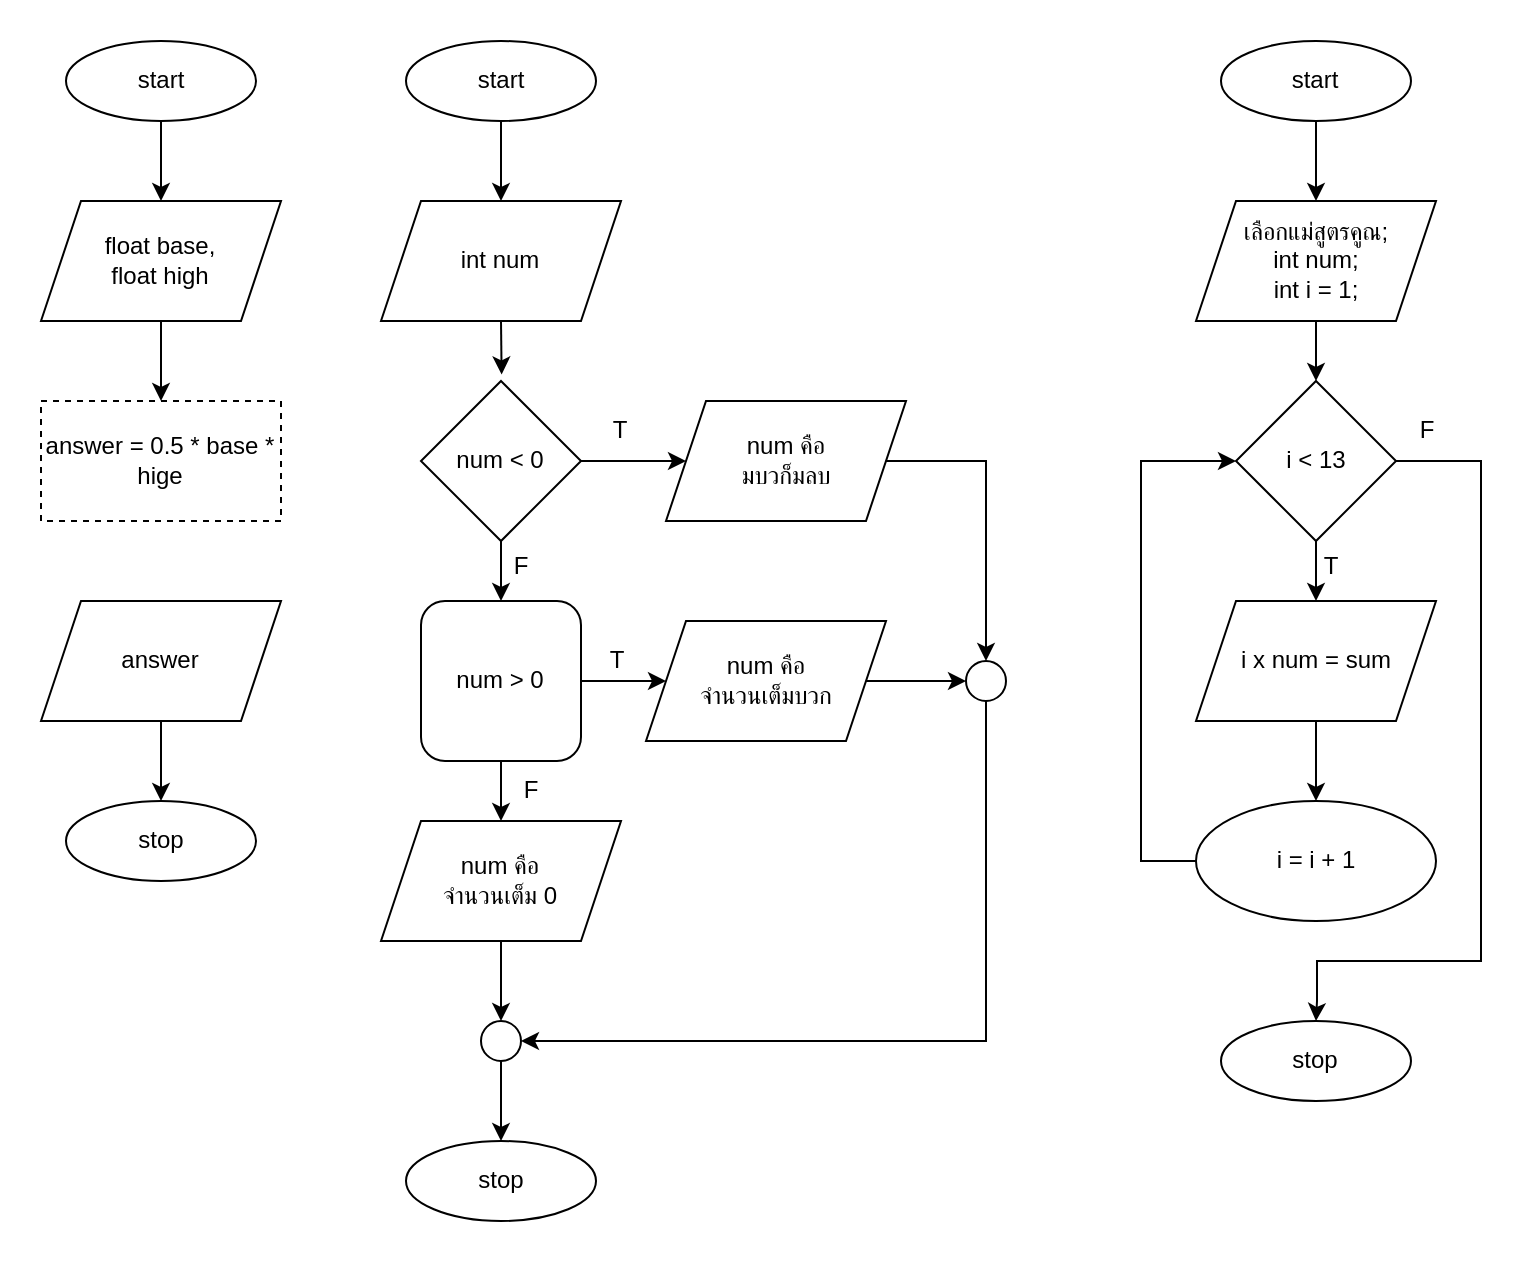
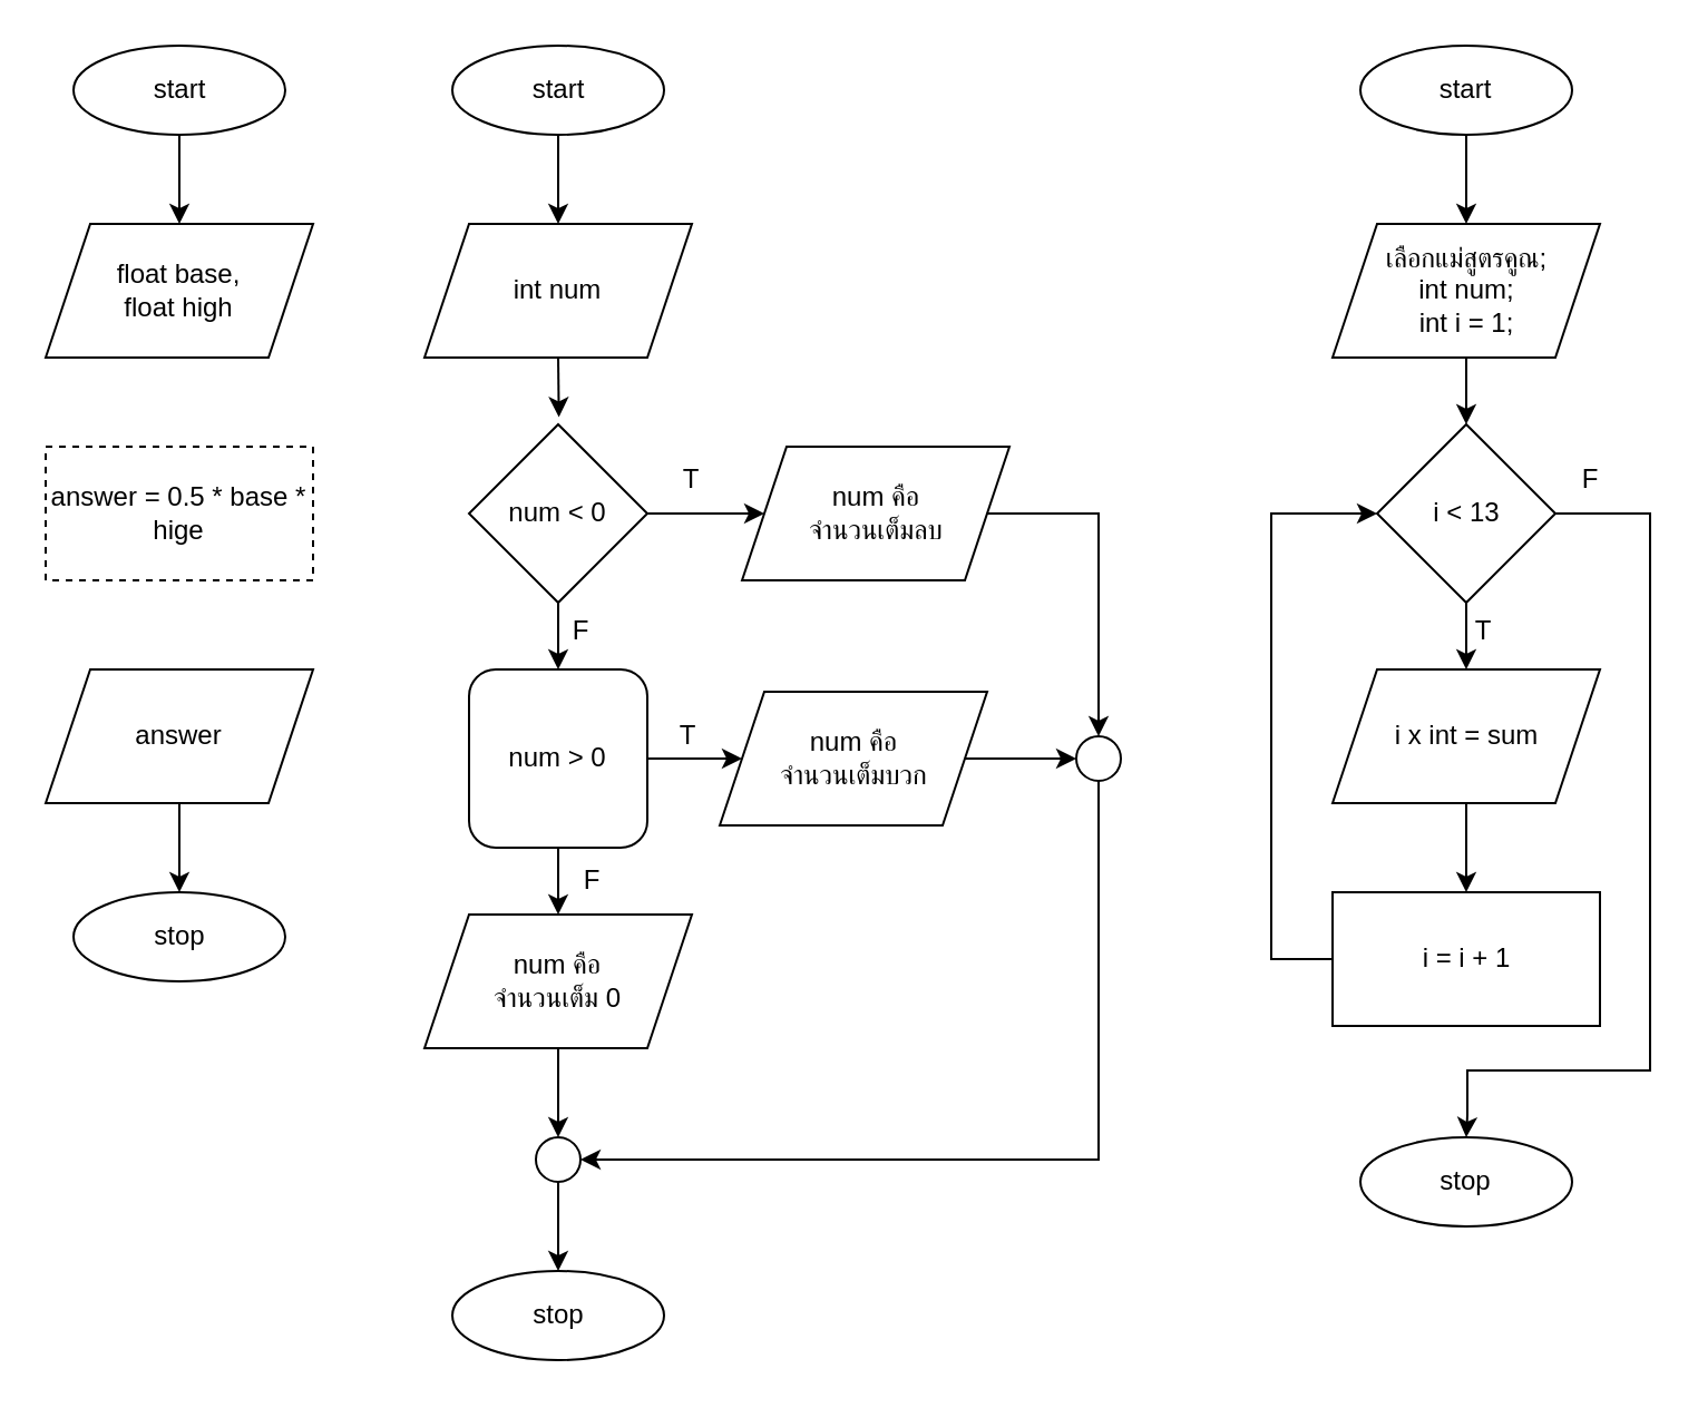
- <mxCell id="4" style="edgeStyle=orthogonalEdgeStyle;rounded=0;orthogonalLoop=1;jettySize=auto;html=1;exitX=0.5;exitY=1;exitDx=0;exitDy=0;entryX=0.5;entryY=0;entryDx=0;entryDy=0;" edge="1" parent="1" source="5" target="6"><mxGeometry relative="1" as="geometry" /></mxCell>
- <mxCell id="23" value="num คือ &lt;br&gt;มบวก็มลบ" style="shape=parallelogram;perimeter=parallelogramPerimeter;whiteSpace=wrap;html=1;fixedSize=1;" vertex="1" parent="1"><mxGeometry x="332.5" y="200" width="120" height="60" as="geometry" /></mxCell>
+ <mxCell id="23" value="num คือ &lt;br&gt;จำนวนเต็มลบ" style="shape=parallelogram;perimeter=parallelogramPerimeter;whiteSpace=wrap;html=1;fixedSize=1;" vertex="1" parent="1"><mxGeometry x="332.5" y="200" width="120" height="60" as="geometry" /></mxCell>
- <mxCell id="39" value="i x num = sum" style="shape=parallelogram;perimeter=parallelogramPerimeter;whiteSpace=wrap;html=1;fixedSize=1;" vertex="1" parent="1"><mxGeometry x="597.5" y="300" width="120" height="60" as="geometry" /></mxCell>
+ <mxCell id="39" value="i x int = sum" style="shape=parallelogram;perimeter=parallelogramPerimeter;whiteSpace=wrap;html=1;fixedSize=1;" vertex="1" parent="1"><mxGeometry x="597.5" y="300" width="120" height="60" as="geometry" /></mxCell>
- <mxCell id="41" value="i = i + 1" style="ellipse;whiteSpace=wrap;html=1;" vertex="1" parent="1"><mxGeometry x="597.5" y="400" width="120" height="60" as="geometry" /></mxCell>
+ <mxCell id="41" value="i = i + 1" style="rounded=0;whiteSpace=wrap;html=1;" vertex="1" parent="1"><mxGeometry x="597.5" y="400" width="120" height="60" as="geometry" /></mxCell>
